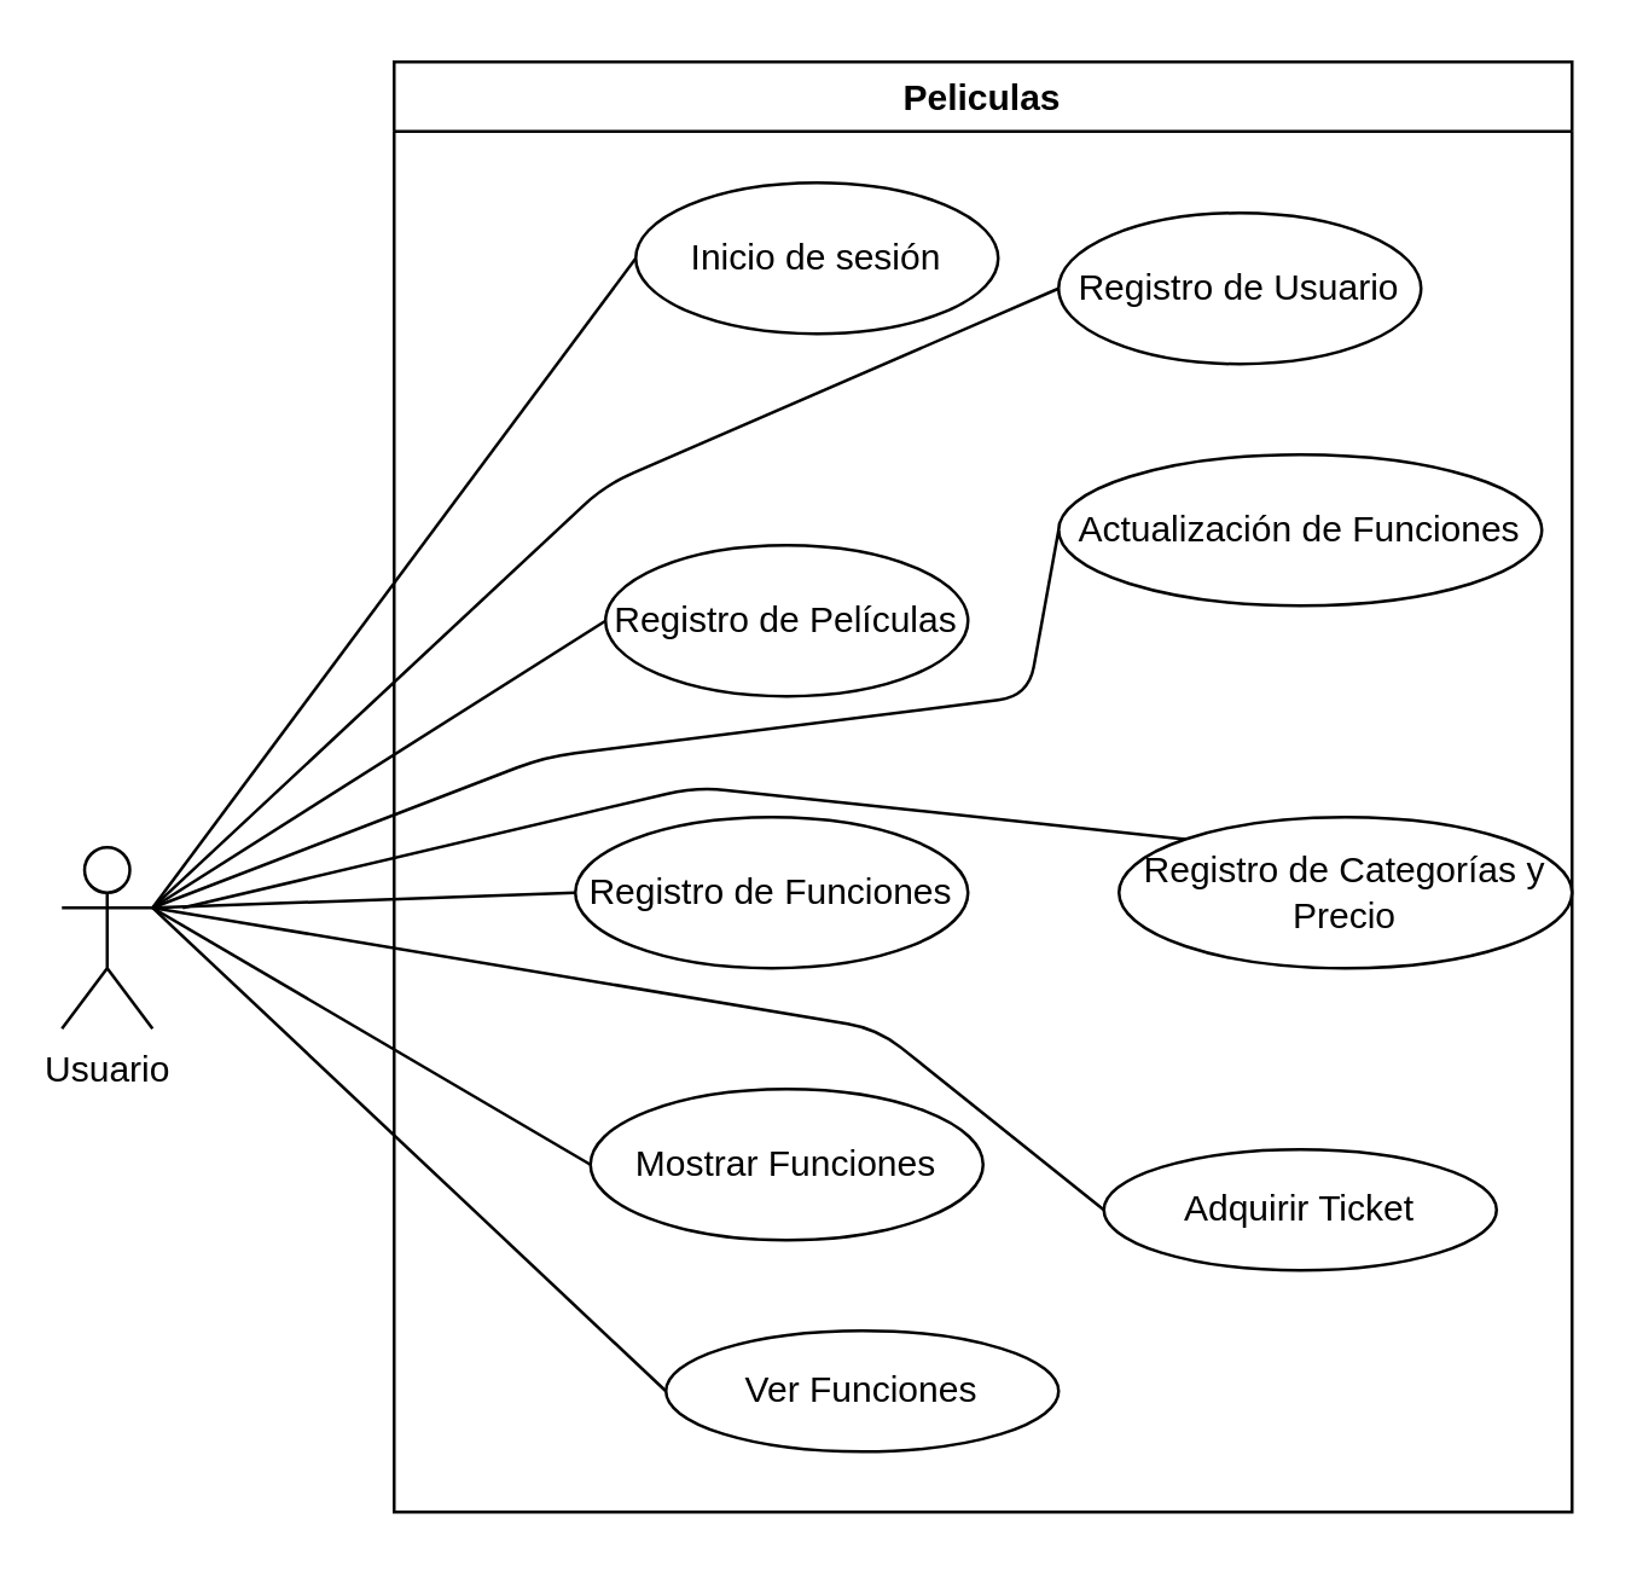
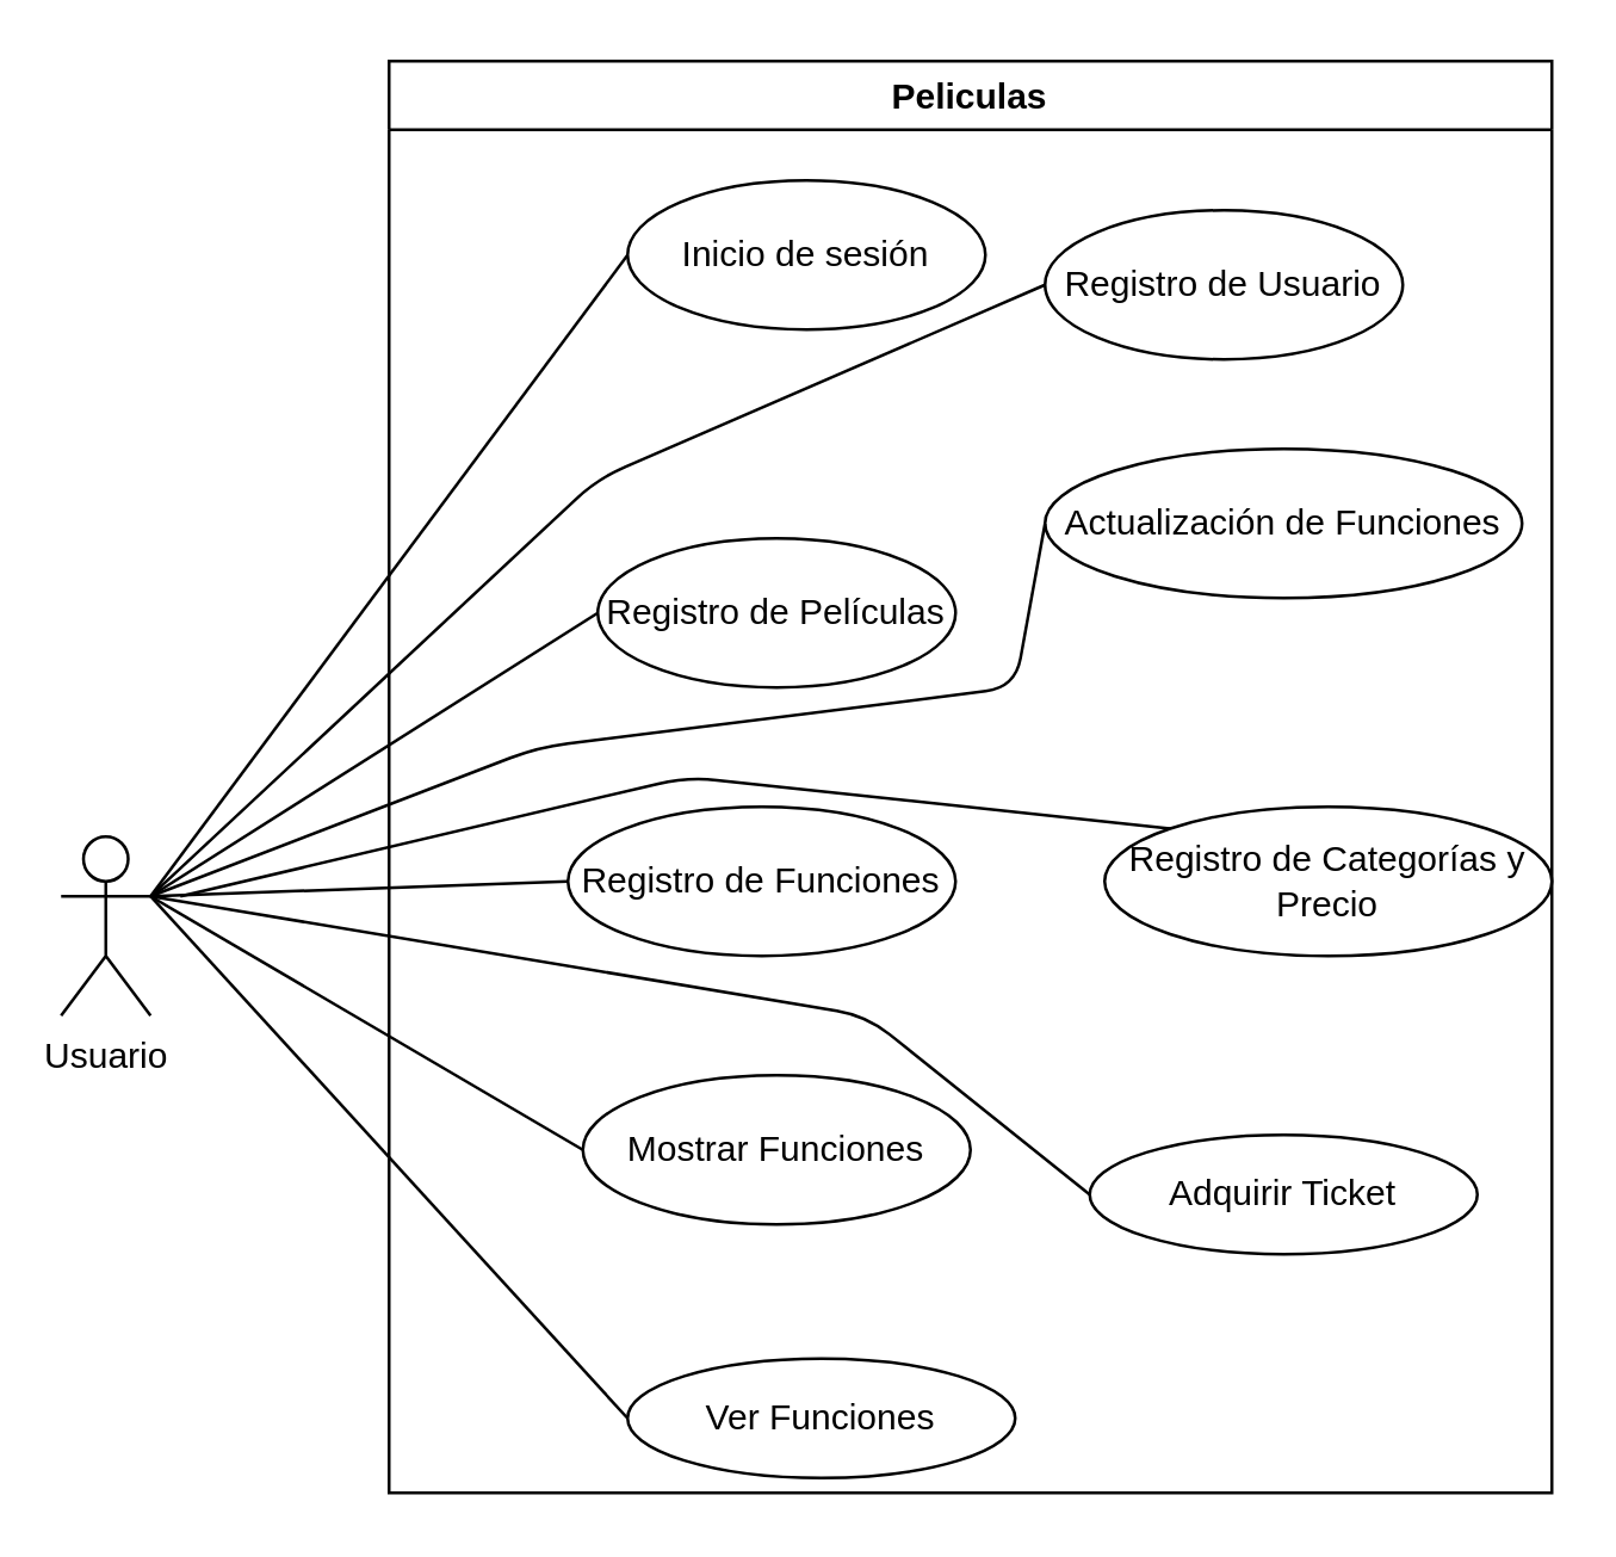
- <mxCell id="11" value="Ver Funciones" style="ellipse;whiteSpace=wrap;html=1;" vertex="1" parent="2"><mxGeometry x="90" y="420" width="130" height="40" as="geometry" /></mxCell>
+ <mxCell id="11" value="Ver Funciones" style="ellipse;whiteSpace=wrap;html=1;" vertex="1" parent="2"><mxGeometry x="80" y="435" width="130" height="40" as="geometry" /></mxCell>
